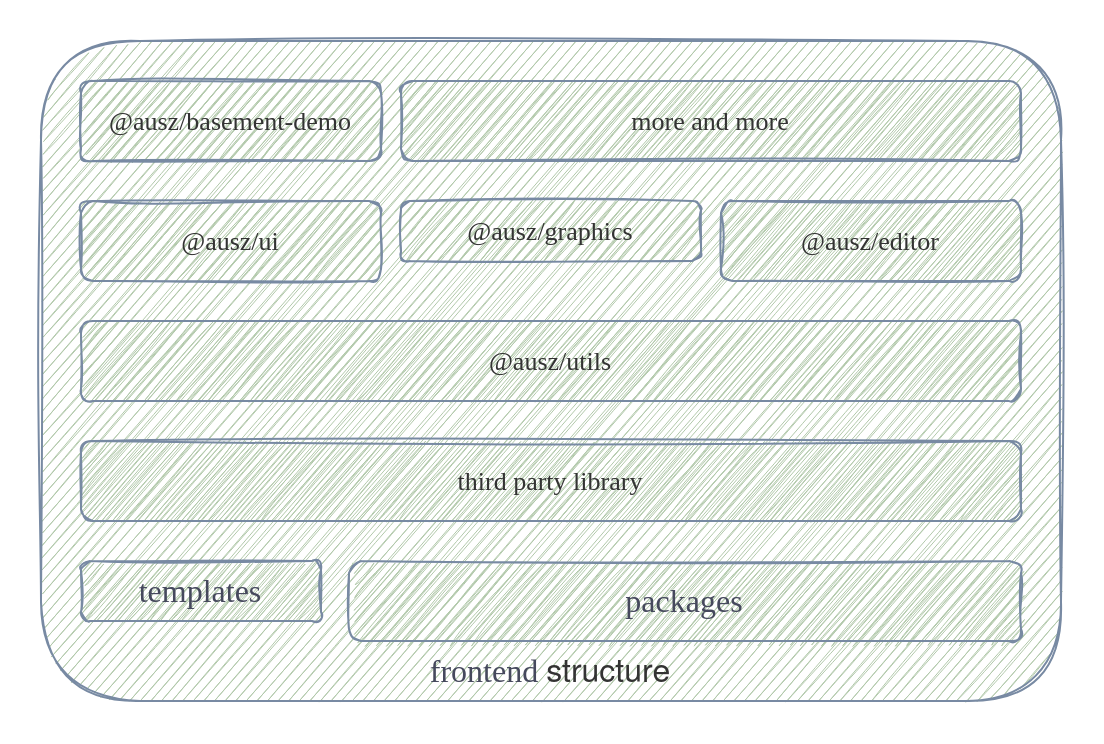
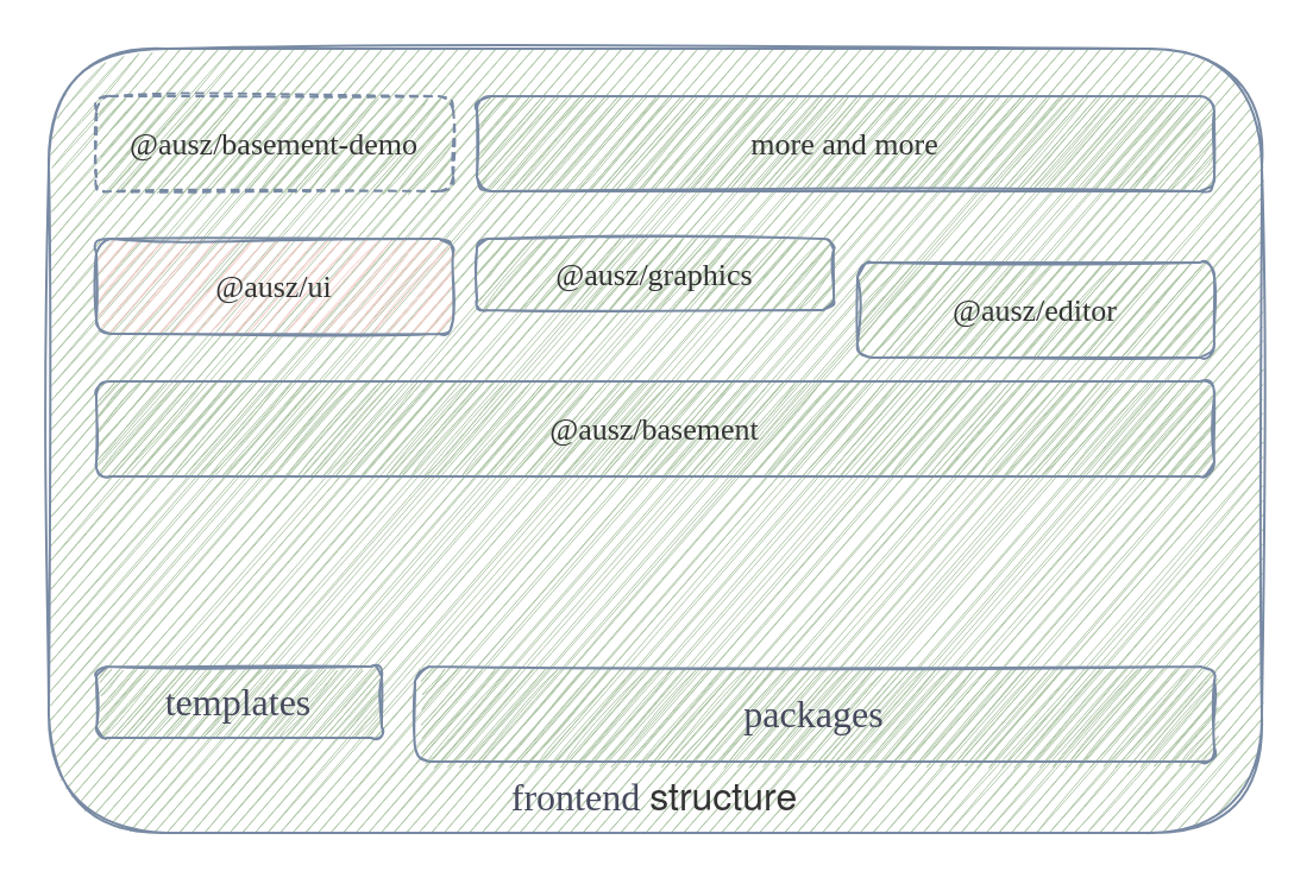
- <mxCell id="9" value="&lt;span style=&quot;color: rgb(51 , 51 , 51) ; font-size: 13px ; text-align: left&quot;&gt;@ausz/basement-demo&lt;/span&gt;" style="whiteSpace=wrap;html=1;fillColor=#B2C9AB;strokeColor=#788AA3;fontColor=#46495D;fontFamily=Comic Sans MS;arcSize=15;sketch=1;rounded=1;" vertex="1" parent="1"><mxGeometry x="40" y="40" width="150" height="40" as="geometry" /></mxCell>
+ <mxCell id="9" value="&lt;span style=&quot;color: rgb(51 , 51 , 51) ; font-size: 13px ; text-align: left&quot;&gt;@ausz/basement-demo&lt;/span&gt;" style="whiteSpace=wrap;html=1;fillColor=#B2C9AB;strokeColor=#788AA3;fontColor=#46495D;fontFamily=Comic Sans MS;arcSize=15;sketch=1;rounded=1;dashed=1;" vertex="1" parent="1"><mxGeometry x="40" y="40" width="150" height="40" as="geometry" /></mxCell>
- <mxCell id="6" value="&lt;span style=&quot;color: rgb(51 , 51 , 51) ; font-size: 13px ; text-align: left&quot;&gt;@ausz/ui&lt;/span&gt;" style="whiteSpace=wrap;html=1;fillColor=#B2C9AB;strokeColor=#788AA3;fontColor=#46495D;fontFamily=Comic Sans MS;arcSize=15;sketch=1;rounded=1;" vertex="1" parent="1"><mxGeometry x="40" y="100" width="150" height="40" as="geometry" /></mxCell>
+ <mxCell id="6" value="&lt;span style=&quot;color: rgb(51 , 51 , 51) ; font-size: 13px ; text-align: left&quot;&gt;@ausz/ui&lt;/span&gt;" style="whiteSpace=wrap;html=1;fillColor=#f8cecc;strokeColor=#788AA3;fontColor=#46495D;fontFamily=Comic Sans MS;arcSize=15;sketch=1;rounded=1;" vertex="1" parent="1"><mxGeometry x="40" y="100" width="150" height="40" as="geometry" /></mxCell>
- <mxCell id="8" value="&lt;span style=&quot;color: rgb(51 , 51 , 51) ; font-size: 13px ; text-align: left&quot;&gt;@ausz/editor&lt;/span&gt;" style="whiteSpace=wrap;html=1;fillColor=#B2C9AB;strokeColor=#788AA3;fontColor=#46495D;fontFamily=Comic Sans MS;arcSize=15;sketch=1;rounded=1;" vertex="1" parent="1"><mxGeometry x="360" y="100" width="150" height="40" as="geometry" /></mxCell>
+ <mxCell id="8" value="&lt;span style=&quot;color: rgb(51 , 51 , 51) ; font-size: 13px ; text-align: left&quot;&gt;@ausz/editor&lt;/span&gt;" style="whiteSpace=wrap;html=1;fillColor=#B2C9AB;strokeColor=#788AA3;fontColor=#46495D;fontFamily=Comic Sans MS;arcSize=15;sketch=1;rounded=1;" vertex="1" parent="1"><mxGeometry x="360" y="110" width="150" height="40" as="geometry" /></mxCell>
- <mxCell id="5" value="&lt;span style=&quot;color: rgb(51 , 51 , 51) ; font-size: 13px ; text-align: left&quot;&gt;@ausz/utils&lt;/span&gt;" style="whiteSpace=wrap;html=1;fillColor=#B2C9AB;strokeColor=#788AA3;fontColor=#46495D;fontFamily=Comic Sans MS;arcSize=15;sketch=1;rounded=1;" vertex="1" parent="1"><mxGeometry x="40" y="160" width="470" height="40" as="geometry" /></mxCell>
+ <mxCell id="5" value="&lt;span style=&quot;color: rgb(51 , 51 , 51) ; font-size: 13px ; text-align: left&quot;&gt;@ausz/basement&lt;/span&gt;" style="whiteSpace=wrap;html=1;fillColor=#B2C9AB;strokeColor=#788AA3;fontColor=#46495D;fontFamily=Comic Sans MS;arcSize=15;sketch=1;rounded=1;" vertex="1" parent="1"><mxGeometry x="40" y="160" width="470" height="40" as="geometry" /></mxCell>
- <mxCell id="4" value="&lt;span style=&quot;color: rgb(51, 51, 51); font-size: 13px; text-align: left;&quot;&gt;third party library&lt;/span&gt;" style="whiteSpace=wrap;html=1;fillColor=#B2C9AB;strokeColor=#788AA3;fontColor=#46495D;fontFamily=Comic Sans MS;arcSize=15;sketch=1;rounded=1;" vertex="1" parent="1"><mxGeometry x="40" y="220" width="470" height="40" as="geometry" /></mxCell>
